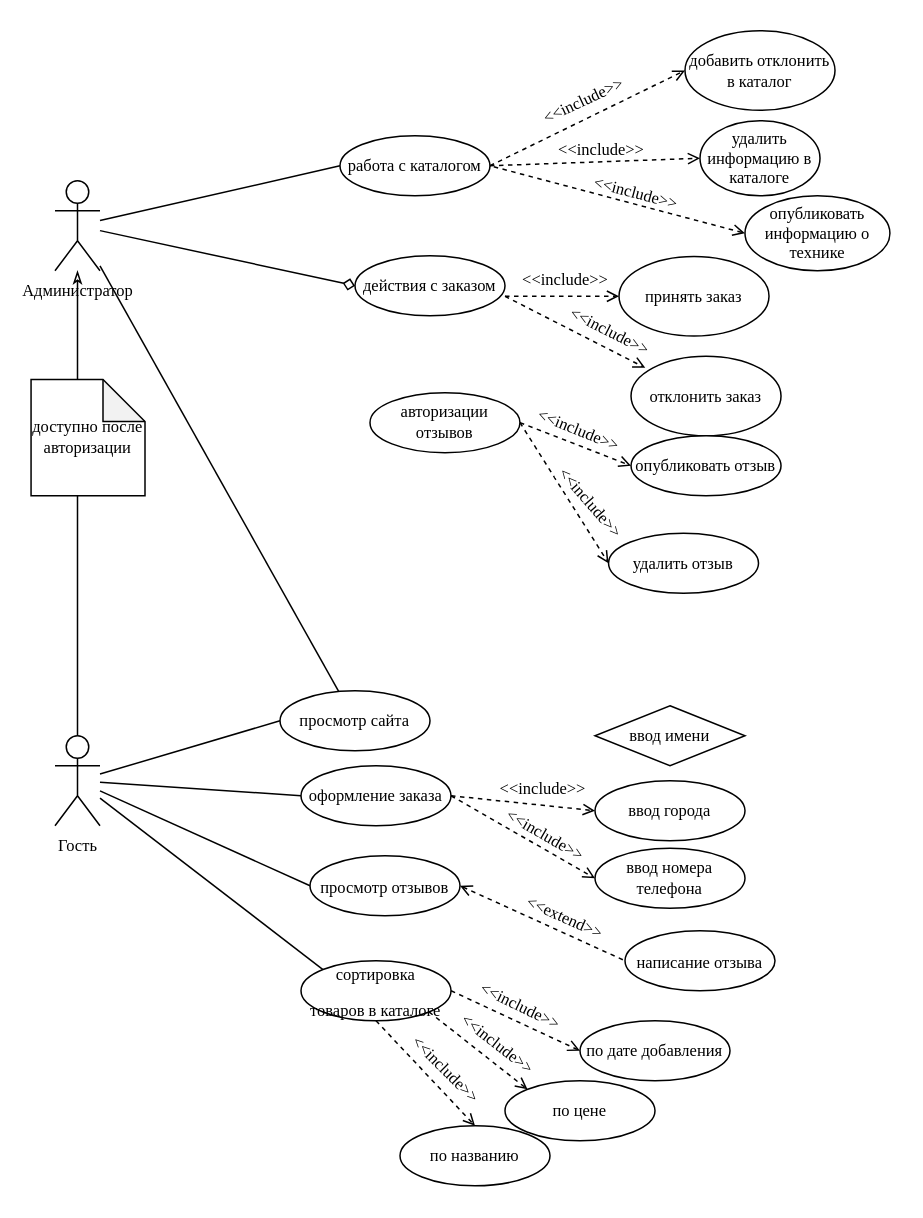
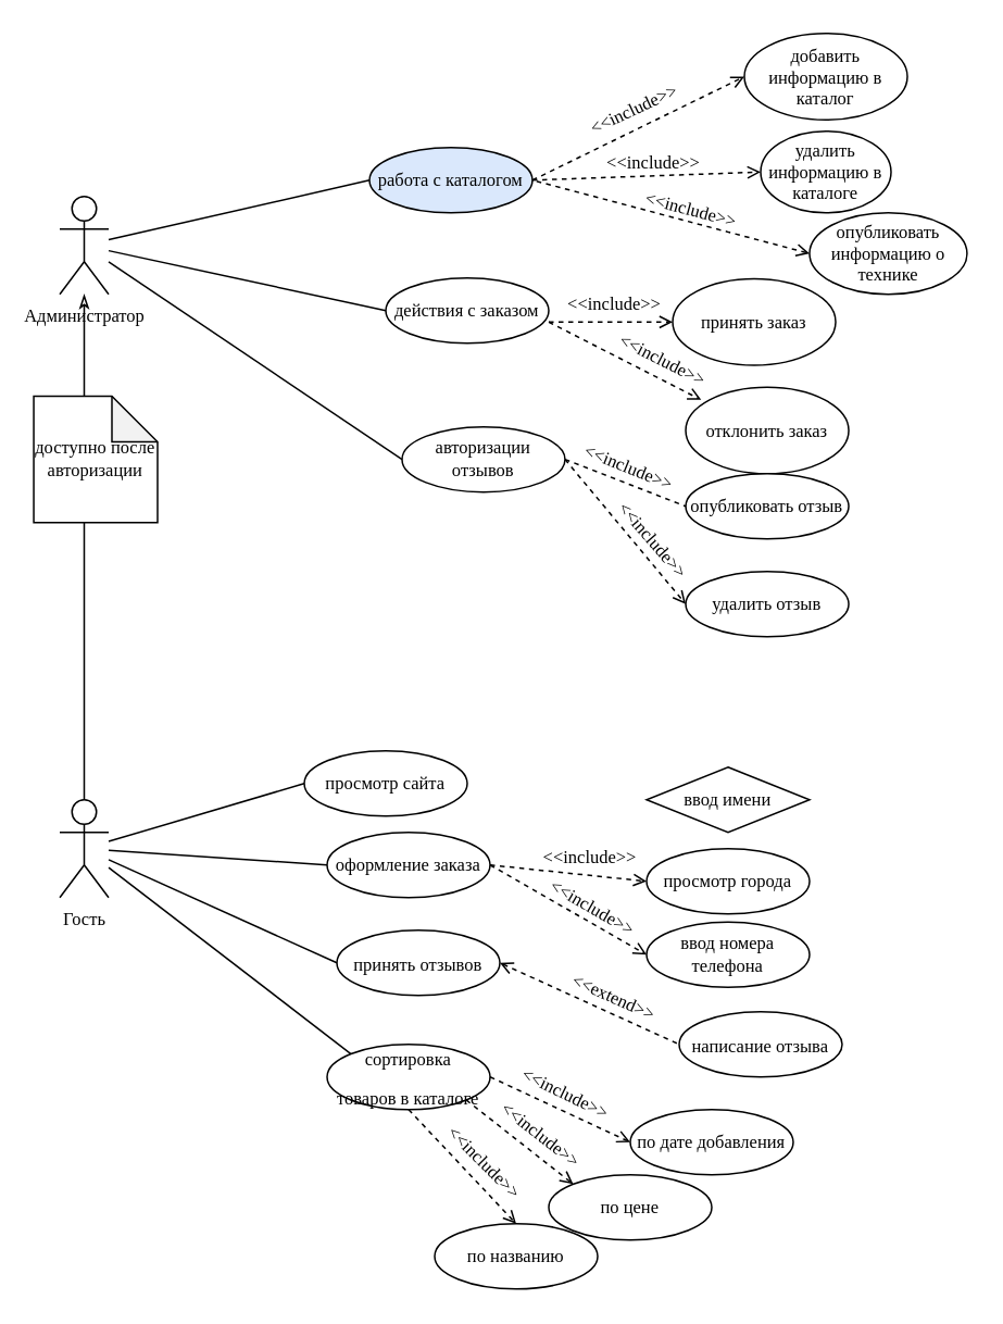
- <mxCell id="3" value="&lt;font style=&quot;font-size: 11px;&quot;&gt;&lt;span style=&quot;text-align: left; font-size: 11px;&quot;&gt;добавить отклонить в каталог&lt;/span&gt;&lt;/font&gt;" style="ellipse;whiteSpace=wrap;html=1;fontSize=11;fontFamily=Times New Roman;" parent="1" vertex="1"><mxGeometry x="456" y="20" width="100" height="53" as="geometry" /></mxCell>
+ <mxCell id="3" value="&lt;font style=&quot;font-size: 11px;&quot;&gt;&lt;span style=&quot;text-align: left; font-size: 11px;&quot;&gt;добавить информацию в каталог&lt;/span&gt;&lt;/font&gt;" style="ellipse;whiteSpace=wrap;html=1;fontSize=11;fontFamily=Times New Roman;" parent="1" vertex="1"><mxGeometry x="456" y="20" width="100" height="53" as="geometry" /></mxCell>
- <mxCell id="20" value="работа с каталогом" style="ellipse;whiteSpace=wrap;html=1;fontSize=11;fontFamily=Times New Roman;" parent="1" vertex="1"><mxGeometry x="225.99" y="90" width="99.99" height="40" as="geometry" /></mxCell>
+ <mxCell id="20" value="работа с каталогом" style="ellipse;whiteSpace=wrap;html=1;fontSize=11;fontFamily=Times New Roman;fillColor=#dae8fc;" parent="1" vertex="1"><mxGeometry x="225.99" y="90" width="99.99" height="40" as="geometry" /></mxCell>
- <mxCell id="27" value="" style="endArrow=diamond;html=1;rounded=0;entryX=0;entryY=0.5;entryDx=0;entryDy=0;labelBackgroundColor=none;fontColor=default;endFill=0;fontSize=11;fontFamily=Times New Roman;" parent="1" source="2" target="7" edge="1"><mxGeometry width="50" height="50" relative="1" as="geometry"><mxPoint x="76" y="170" as="sourcePoint" /><mxPoint x="178" y="240" as="targetPoint" /></mxGeometry></mxCell>
+ <mxCell id="27" value="" style="endArrow=none;html=1;rounded=0;entryX=0;entryY=0.5;entryDx=0;entryDy=0;labelBackgroundColor=none;fontColor=default;endFill=0;fontSize=11;fontFamily=Times New Roman;" parent="1" source="2" target="7" edge="1"><mxGeometry width="50" height="50" relative="1" as="geometry"><mxPoint x="76" y="170" as="sourcePoint" /><mxPoint x="178" y="240" as="targetPoint" /></mxGeometry></mxCell>
- <mxCell id="59" value="&lt;font style=&quot;font-size: 11px;&quot;&gt;доступно после авторизации&lt;/font&gt;" style="shape=note;whiteSpace=wrap;html=1;backgroundOutline=1;darkOpacity=0.05;size=28;fontSize=11;fontFamily=Times New Roman;" parent="1" vertex="1"><mxGeometry x="20.04" y="252.5" width="75.96" height="77.5" as="geometry" /></mxCell>
+ <mxCell id="59" value="&lt;font style=&quot;font-size: 11px;&quot;&gt;доступно после авторизации&lt;/font&gt;" style="shape=note;whiteSpace=wrap;html=1;backgroundOutline=1;darkOpacity=0.05;size=28;fontSize=11;fontFamily=Times New Roman;" parent="1" vertex="1"><mxGeometry x="20.04" y="242.5" width="75.96" height="77.5" as="geometry" /></mxCell>
- <mxCell id="36" value="" style="endArrow=open;dashed=1;html=1;rounded=0;entryX=0;entryY=0.5;entryDx=0;entryDy=0;exitX=1;exitY=0.5;exitDx=0;exitDy=0;endFill=0;fontSize=11;fontFamily=Times New Roman;" parent="1" source="14" target="34" edge="1"><mxGeometry width="50" height="50" relative="1" as="geometry"><mxPoint x="320.02" y="220" as="sourcePoint" /><mxPoint x="414.02" y="254" as="targetPoint" /></mxGeometry></mxCell>
+ <mxCell id="36" value="" style="endArrow=none;dashed=1;html=1;rounded=0;entryX=0;entryY=0.5;entryDx=0;entryDy=0;exitX=1;exitY=0.5;exitDx=0;exitDy=0;endFill=0;fontSize=11;fontFamily=Times New Roman;" parent="1" source="14" target="34" edge="1"><mxGeometry width="50" height="50" relative="1" as="geometry"><mxPoint x="320.02" y="220" as="sourcePoint" /><mxPoint x="414.02" y="254" as="targetPoint" /></mxGeometry></mxCell>
- <mxCell id="15" value="" style="endArrow=none;html=1;rounded=0;labelBackgroundColor=none;fontColor=default;endFill=0;fontSize=11;fontFamily=Times New Roman;" parent="1" source="2" target="10" edge="1"><mxGeometry width="50" height="50" relative="1" as="geometry"><mxPoint x="76" y="164" as="sourcePoint" /><mxPoint x="271" y="223" as="targetPoint" /></mxGeometry></mxCell>
+ <mxCell id="15" value="" style="endArrow=none;html=1;rounded=0;entryX=0;entryY=0.5;entryDx=0;entryDy=0;labelBackgroundColor=none;fontColor=default;endFill=0;fontSize=11;fontFamily=Times New Roman;" parent="1" source="2" target="14" edge="1"><mxGeometry width="50" height="50" relative="1" as="geometry"><mxPoint x="76" y="164" as="sourcePoint" /><mxPoint x="271" y="223" as="targetPoint" /></mxGeometry></mxCell>
- <mxCell id="35" value="&lt;div style=&quot;font-size: 11px;&quot;&gt;&lt;font style=&quot;font-size: 11px;&quot;&gt;удалить отзыв&lt;/font&gt;&lt;/div&gt;" style="ellipse;whiteSpace=wrap;html=1;fontSize=11;fontFamily=Times New Roman;" parent="1" vertex="1"><mxGeometry x="405.03" y="355" width="99.99" height="40" as="geometry" /></mxCell>
+ <mxCell id="35" value="&lt;div style=&quot;font-size: 11px;&quot;&gt;&lt;font style=&quot;font-size: 11px;&quot;&gt;удалить отзыв&lt;/font&gt;&lt;/div&gt;" style="ellipse;whiteSpace=wrap;html=1;fontSize=11;fontFamily=Times New Roman;" parent="1" vertex="1"><mxGeometry x="420.03" y="350" width="99.99" height="40" as="geometry" /></mxCell>
- <mxCell id="44" value="&lt;font style=&quot;font-size: 11px;&quot;&gt;ввод города&lt;/font&gt;" style="ellipse;whiteSpace=wrap;html=1;fontSize=11;fontFamily=Times New Roman;" parent="1" vertex="1"><mxGeometry x="396" y="520" width="99.99" height="40" as="geometry" /></mxCell>
+ <mxCell id="44" value="&lt;font style=&quot;font-size: 11px;&quot;&gt;просмотр города&lt;/font&gt;" style="ellipse;whiteSpace=wrap;html=1;fontSize=11;fontFamily=Times New Roman;" parent="1" vertex="1"><mxGeometry x="396" y="520" width="99.99" height="40" as="geometry" /></mxCell>
- <mxCell id="16" value="&lt;p style=&quot;margin: 0cm; text-align: justify; line-height: 18pt; font-size: 11px;&quot; class=&quot;MsoListParagraph&quot;&gt;&lt;span style=&quot;font-size: 11px;&quot;&gt;просмотр отзывов&lt;/span&gt;&lt;/p&gt;" style="ellipse;whiteSpace=wrap;html=1;fontSize=11;fontFamily=Times New Roman;" parent="1" vertex="1"><mxGeometry x="206.01" y="570" width="99.99" height="40" as="geometry" /></mxCell>
+ <mxCell id="16" value="&lt;p style=&quot;margin: 0cm; text-align: justify; line-height: 18pt; font-size: 11px;&quot; class=&quot;MsoListParagraph&quot;&gt;&lt;span style=&quot;font-size: 11px;&quot;&gt;принять отзывов&lt;/span&gt;&lt;/p&gt;" style="ellipse;whiteSpace=wrap;html=1;fontSize=11;fontFamily=Times New Roman;" parent="1" vertex="1"><mxGeometry x="206.01" y="570" width="99.99" height="40" as="geometry" /></mxCell>
